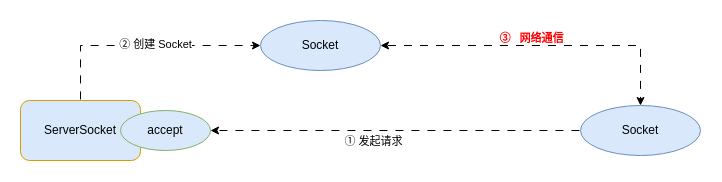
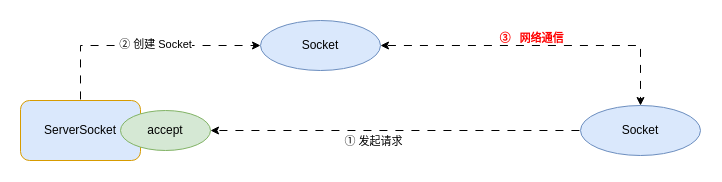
- <mxCell id="11" value="accept" style="ellipse;whiteSpace=wrap;html=1;fillColor=#dae8fc;strokeColor=#82b366;" vertex="1" parent="1"><mxGeometry x="120" y="110" width="90" height="40" as="geometry" /></mxCell>
+ <mxCell id="11" value="accept" style="ellipse;whiteSpace=wrap;html=1;fillColor=#d5e8d4;strokeColor=#82b366;" vertex="1" parent="1"><mxGeometry x="120" y="110" width="90" height="40" as="geometry" /></mxCell>
